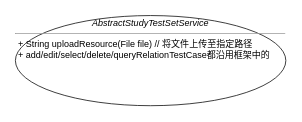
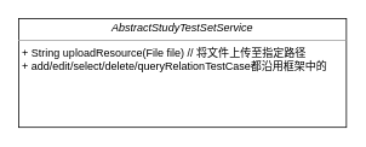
- <mxCell id="2" value="&lt;p style=&quot;margin: 0px ; margin-top: 4px ; text-align: center&quot;&gt;&lt;i&gt;AbstractStudyTestSet&lt;/i&gt;&lt;i&gt;Service&lt;/i&gt;&lt;/p&gt;&lt;hr size=&quot;1&quot;&gt;&lt;p style=&quot;margin: 0px ; margin-left: 4px&quot;&gt;+ String uploadResource(File file) // 将文件上传至指定路径&lt;/p&gt;&lt;p style=&quot;margin: 0px ; margin-left: 4px&quot;&gt;+ add/edit/select/delete/queryRelationTestCase都沿用框架中的&lt;/p&gt;" style="ellipse;verticalAlign=top;align=left;overflow=fill;fontSize=12;fontFamily=Helvetica;html=1;" vertex="1" parent="1"><mxGeometry x="20" y="20" width="360" height="120" as="geometry" /></mxCell>
+ <mxCell id="2" value="&lt;p style=&quot;margin: 0px ; margin-top: 4px ; text-align: center&quot;&gt;&lt;i&gt;AbstractStudyTestSet&lt;/i&gt;&lt;i&gt;Service&lt;/i&gt;&lt;/p&gt;&lt;hr size=&quot;1&quot;&gt;&lt;p style=&quot;margin: 0px ; margin-left: 4px&quot;&gt;+ String uploadResource(File file) // 将文件上传至指定路径&lt;/p&gt;&lt;p style=&quot;margin: 0px ; margin-left: 4px&quot;&gt;+ add/edit/select/delete/queryRelationTestCase都沿用框架中的&lt;/p&gt;" style="verticalAlign=top;align=left;overflow=fill;fontSize=12;fontFamily=Helvetica;html=1;" vertex="1" parent="1"><mxGeometry x="20" y="20" width="360" height="120" as="geometry" /></mxCell>
